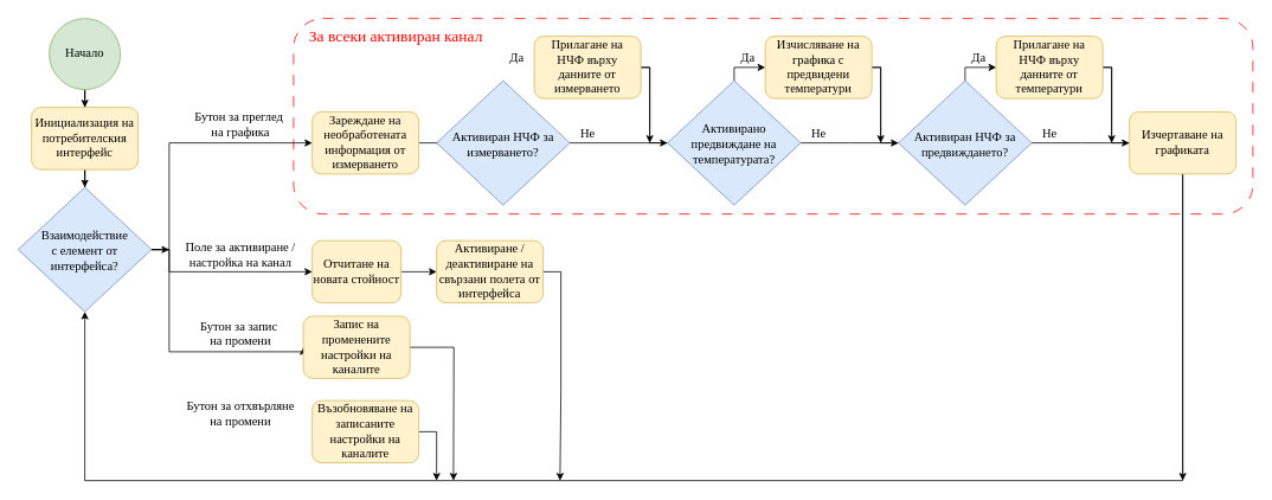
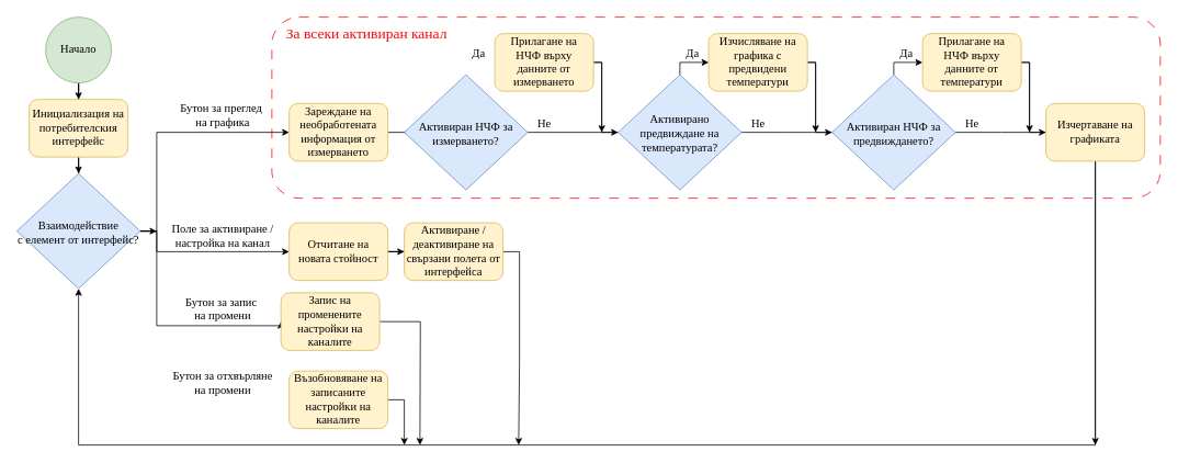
- <mxCell id="11" value="&lt;div style=&quot;font-size: 14px;&quot;&gt;Взаимодействие&lt;/div&gt;&lt;div style=&quot;font-size: 14px;&quot;&gt;с елемент от интерфейса?&lt;br style=&quot;font-size: 14px;&quot;&gt;&lt;/div&gt;" style="rhombus;whiteSpace=wrap;html=1;fontSize=14;fontFamily=Times New Roman;fillColor=#dae8fc;strokeColor=#6c8ebf;verticalAlign=middle;horizontal=1;spacing=0;spacingTop=4;" vertex="1" parent="1"><mxGeometry x="20" y="210" width="150" height="140" as="geometry" /></mxCell>
+ <mxCell id="11" value="&lt;div style=&quot;font-size: 14px;&quot;&gt;Взаимодействие&lt;/div&gt;&lt;div style=&quot;font-size: 14px;&quot;&gt;с елемент от интерфейс?&lt;br style=&quot;font-size: 14px;&quot;&gt;&lt;/div&gt;" style="rhombus;whiteSpace=wrap;html=1;fontSize=14;fontFamily=Times New Roman;fillColor=#dae8fc;strokeColor=#6c8ebf;verticalAlign=middle;horizontal=1;spacing=0;spacingTop=4;" vertex="1" parent="1"><mxGeometry x="20" y="210" width="150" height="140" as="geometry" /></mxCell>
- <mxCell id="23" value="&lt;div&gt;Отчитане на&lt;/div&gt;&lt;div&gt;новата стойност&lt;br&gt;&lt;/div&gt;" style="rounded=1;whiteSpace=wrap;html=1;fontFamily=Times New Roman;fontSize=14;fillColor=#fff2cc;strokeColor=#d6b656;" vertex="1" parent="1"><mxGeometry x="351" y="270" width="100" height="70" as="geometry" /></mxCell>
+ <mxCell id="23" value="&lt;div&gt;Отчитане на&lt;/div&gt;&lt;div&gt;новата стойност&lt;br&gt;&lt;/div&gt;" style="rounded=1;whiteSpace=wrap;html=1;fontFamily=Times New Roman;fontSize=14;fillColor=#fff2cc;strokeColor=#d6b656;" vertex="1" parent="1"><mxGeometry x="351" y="270" width="120" height="70" as="geometry" /></mxCell>
